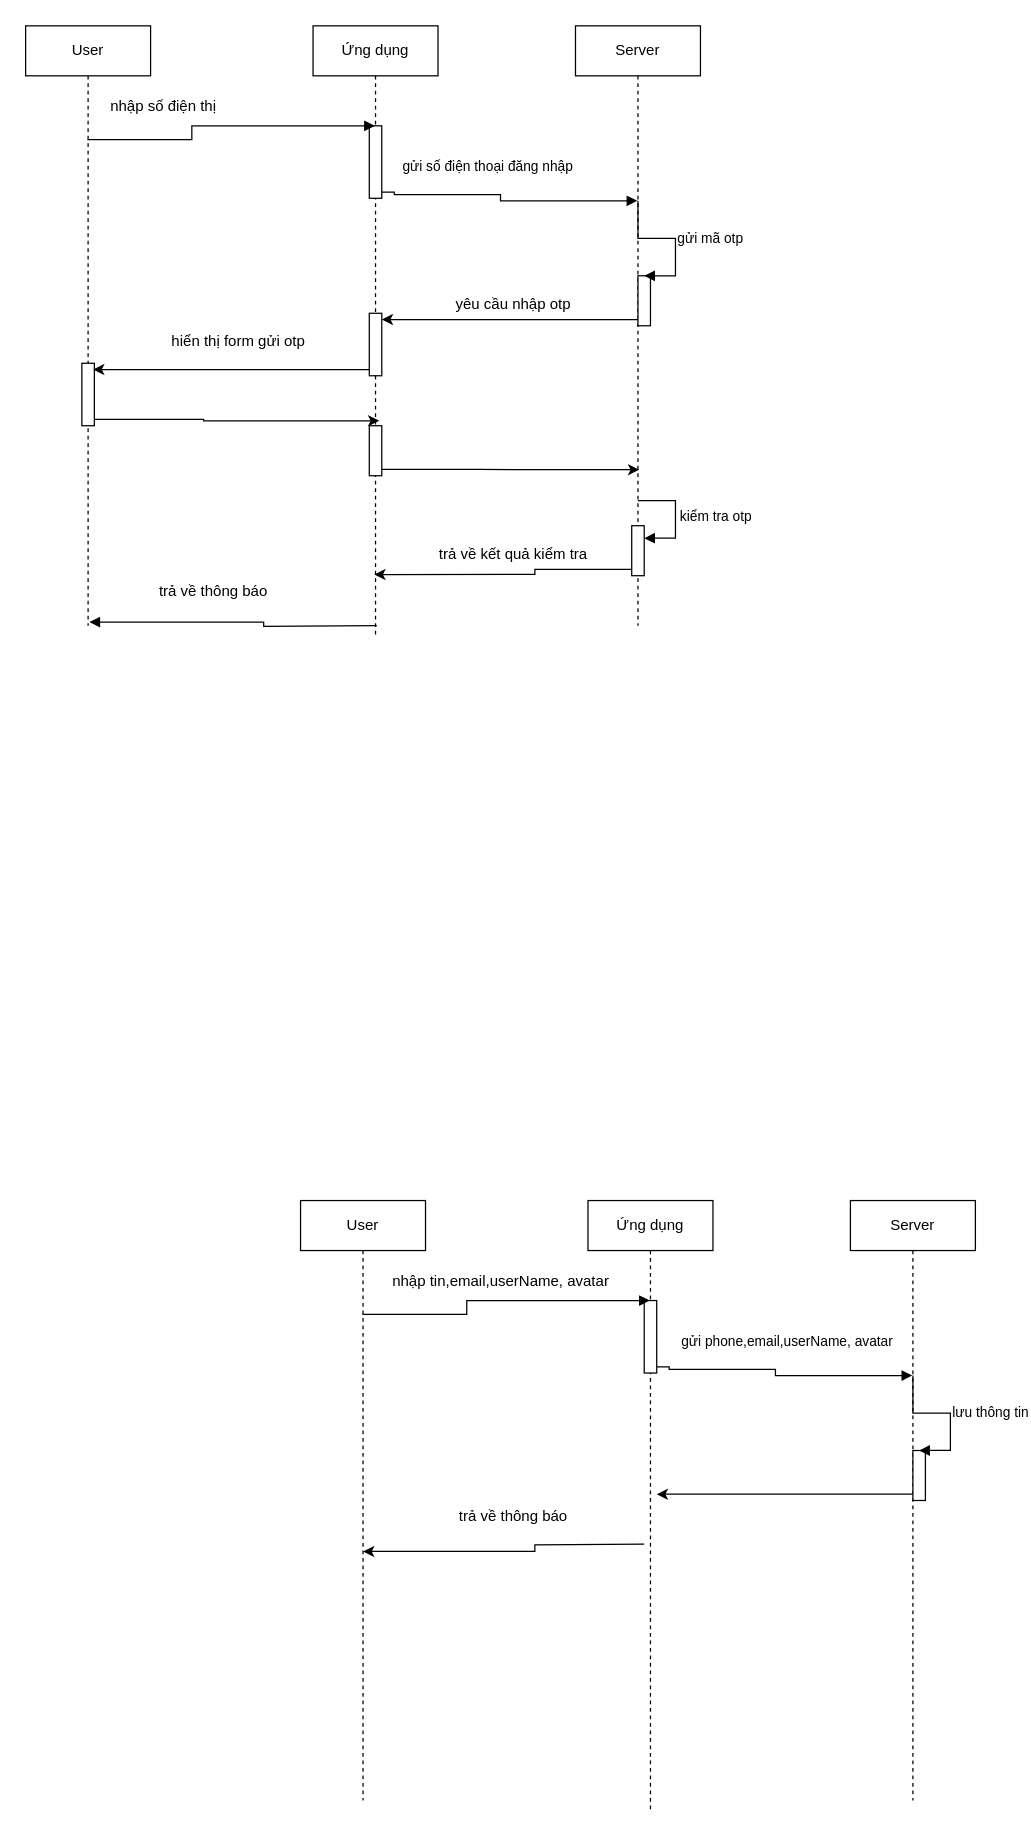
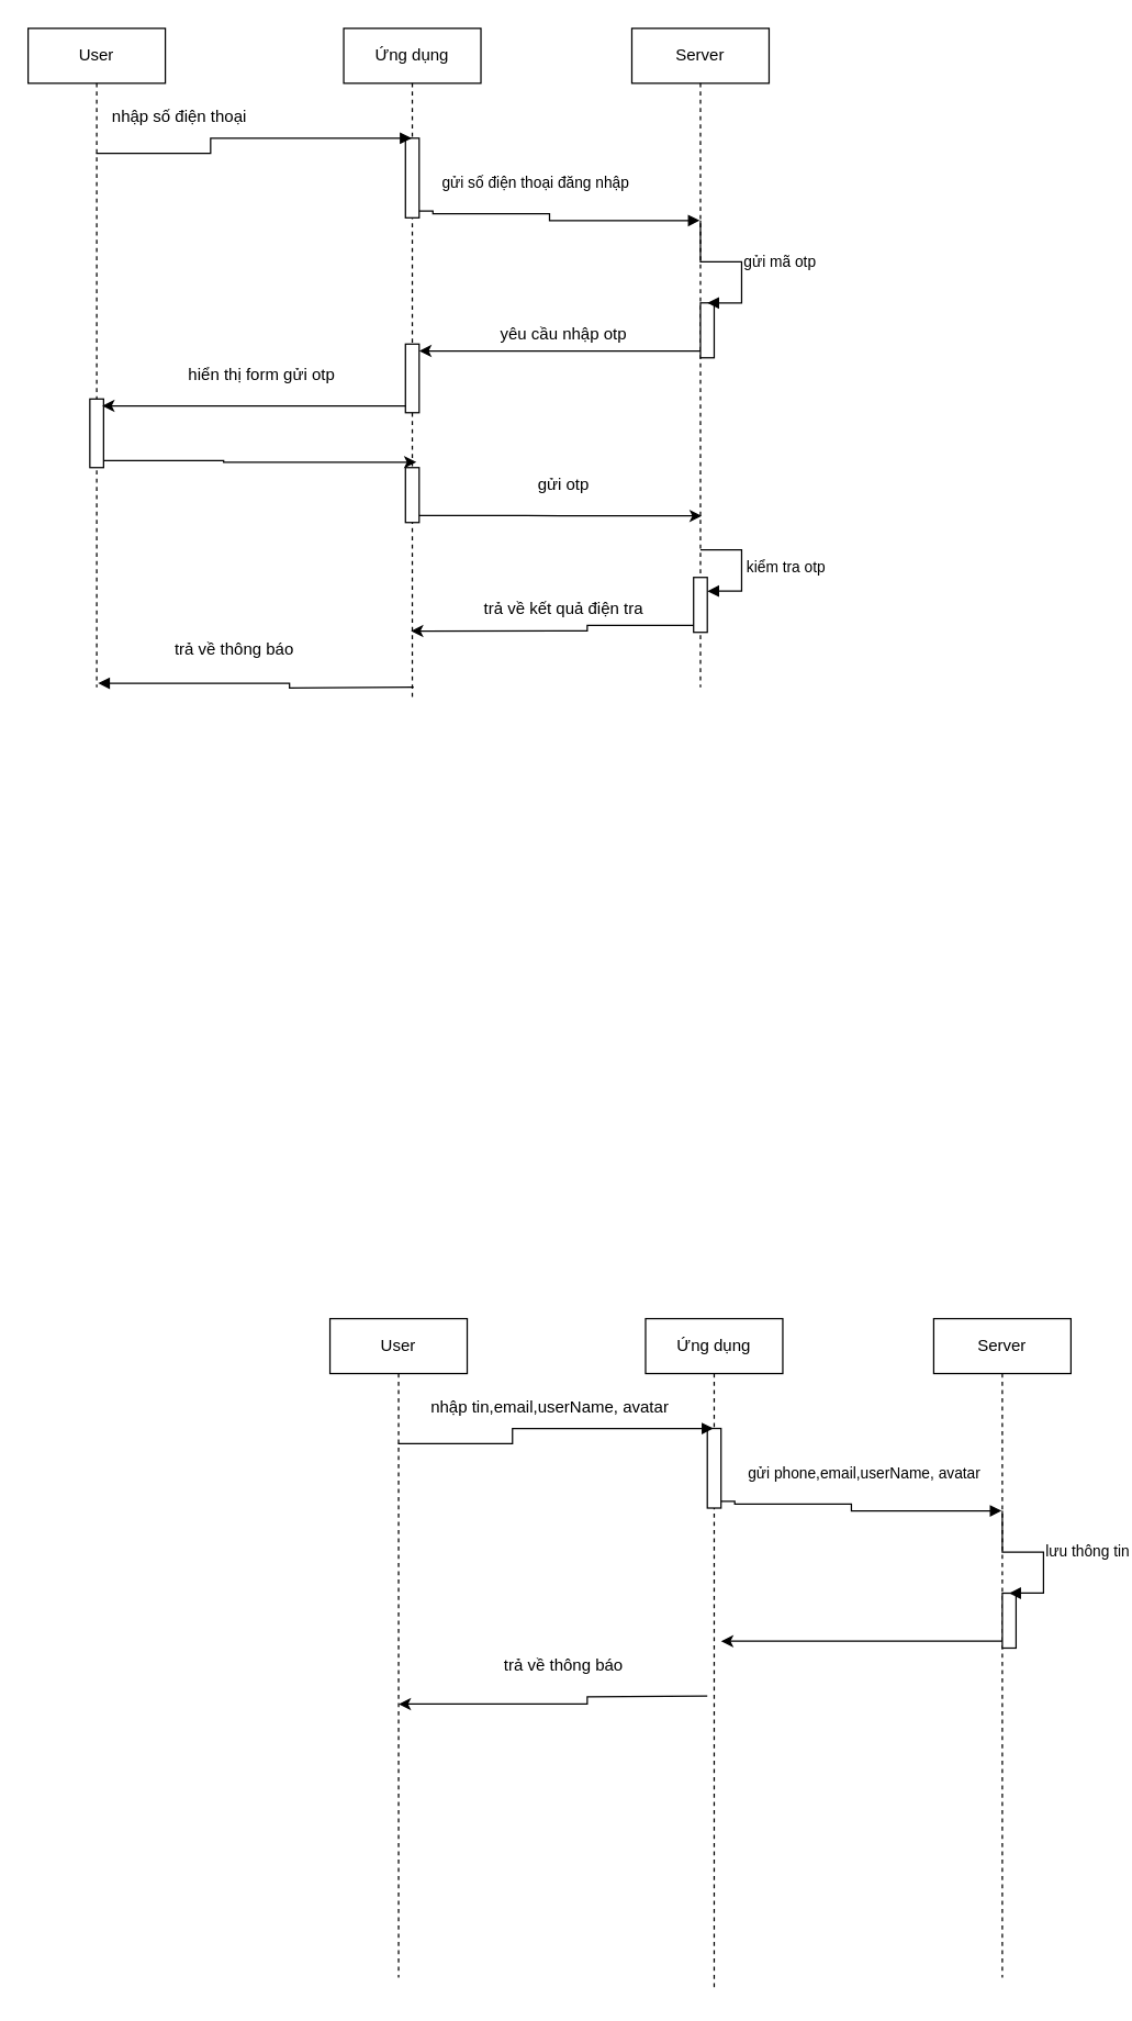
- <mxCell id="14" value="nhập số điện thị" style="text;html=1;align=center;verticalAlign=middle;resizable=0;points=[];autosize=1;strokeColor=none;fillColor=none;" vertex="1" parent="1"><mxGeometry x="70" y="70" width="120" height="30" as="geometry" /></mxCell>
+ <mxCell id="14" value="nhập số điện thoại" style="text;html=1;align=center;verticalAlign=middle;resizable=0;points=[];autosize=1;strokeColor=none;fillColor=none;" vertex="1" parent="1"><mxGeometry x="70" y="70" width="120" height="30" as="geometry" /></mxCell>
+ <mxCell id="23" value="gửi otp" style="text;html=1;align=center;verticalAlign=middle;resizable=0;points=[];autosize=1;strokeColor=none;fillColor=none;" vertex="1" parent="1"><mxGeometry x="380" y="338" width="60" height="30" as="geometry" /></mxCell>
- <mxCell id="25" value="trả về kết quả kiểm tra" style="text;html=1;align=center;verticalAlign=middle;resizable=0;points=[];autosize=1;strokeColor=none;fillColor=none;" vertex="1" parent="1"><mxGeometry x="340" y="428" width="140" height="30" as="geometry" /></mxCell>
+ <mxCell id="25" value="trả về kết quả điện tra" style="text;html=1;align=center;verticalAlign=middle;resizable=0;points=[];autosize=1;strokeColor=none;fillColor=none;" vertex="1" parent="1"><mxGeometry x="340" y="428" width="140" height="30" as="geometry" /></mxCell>
